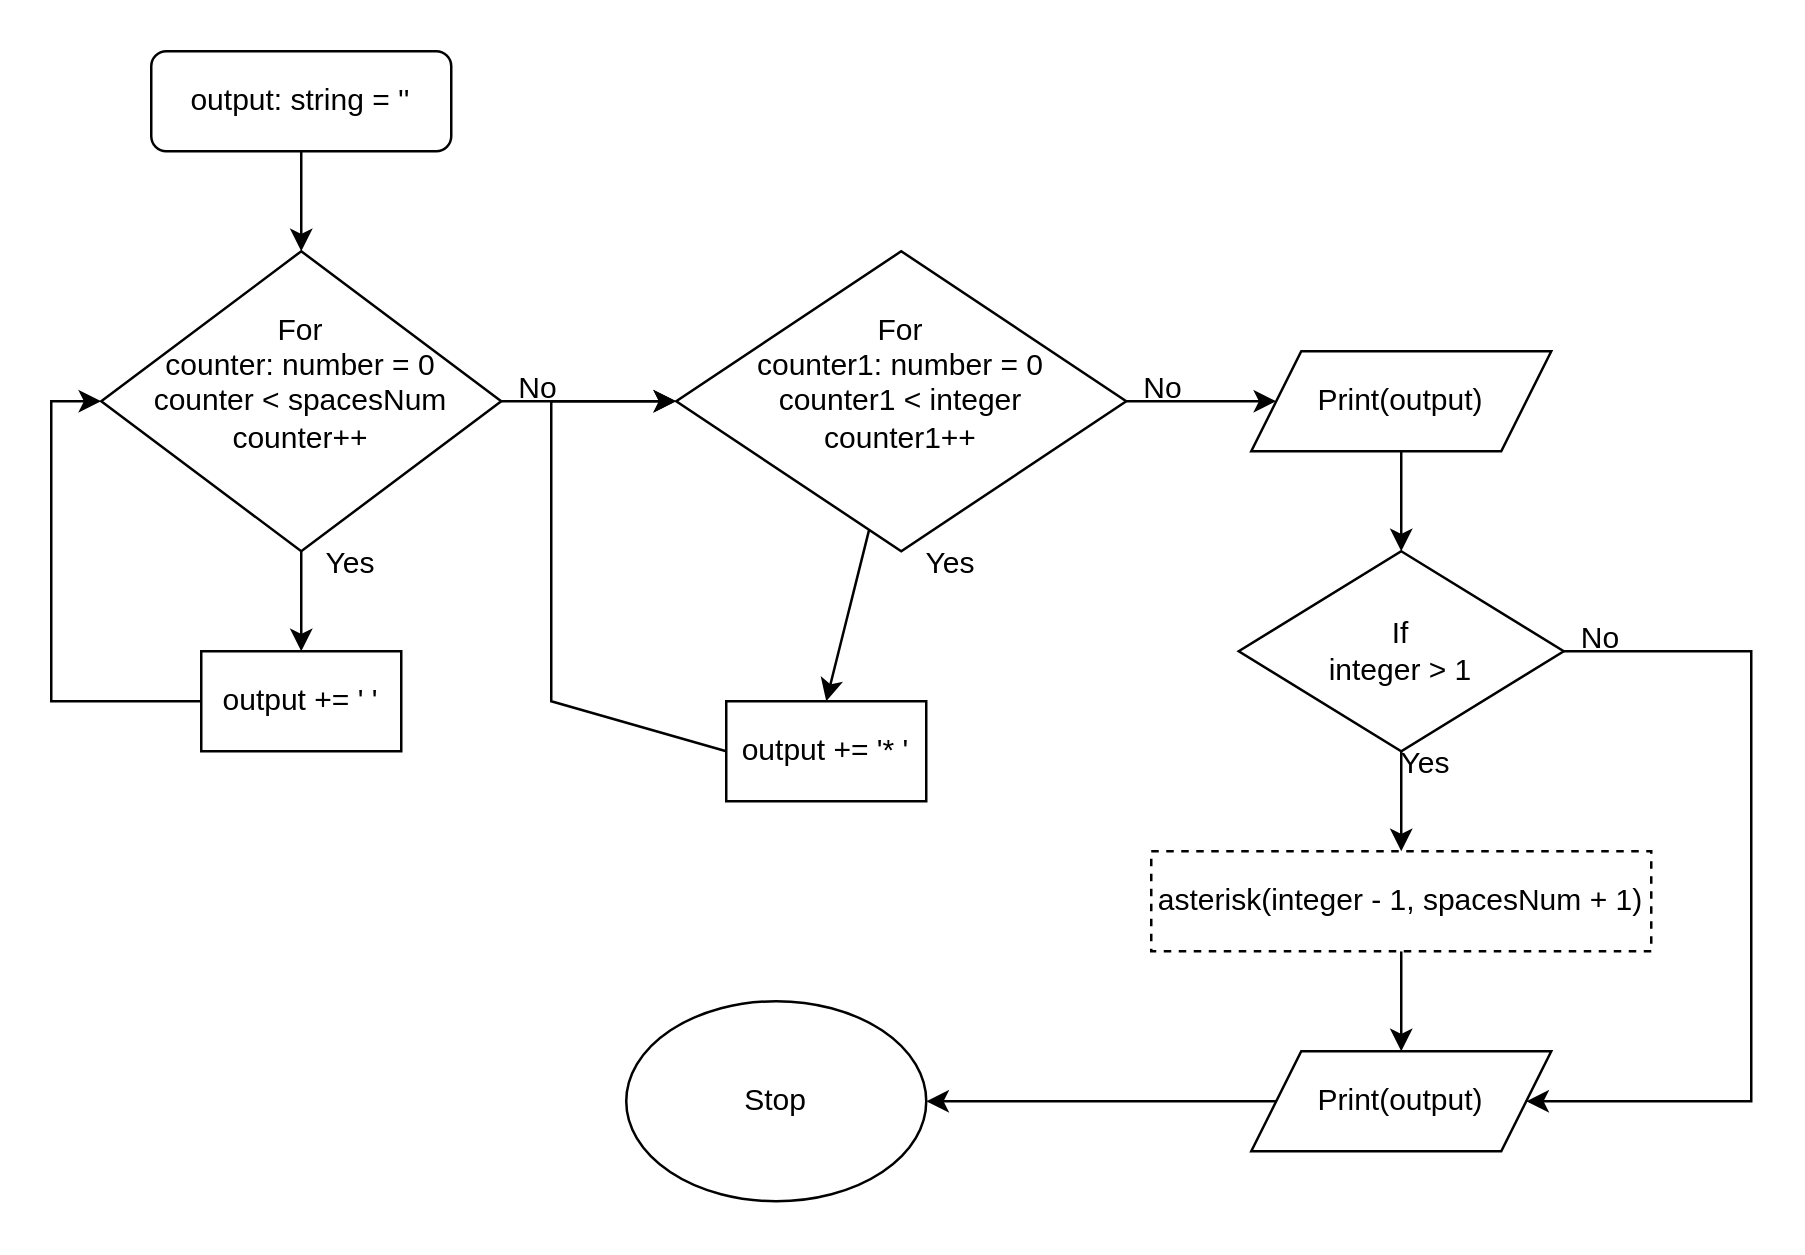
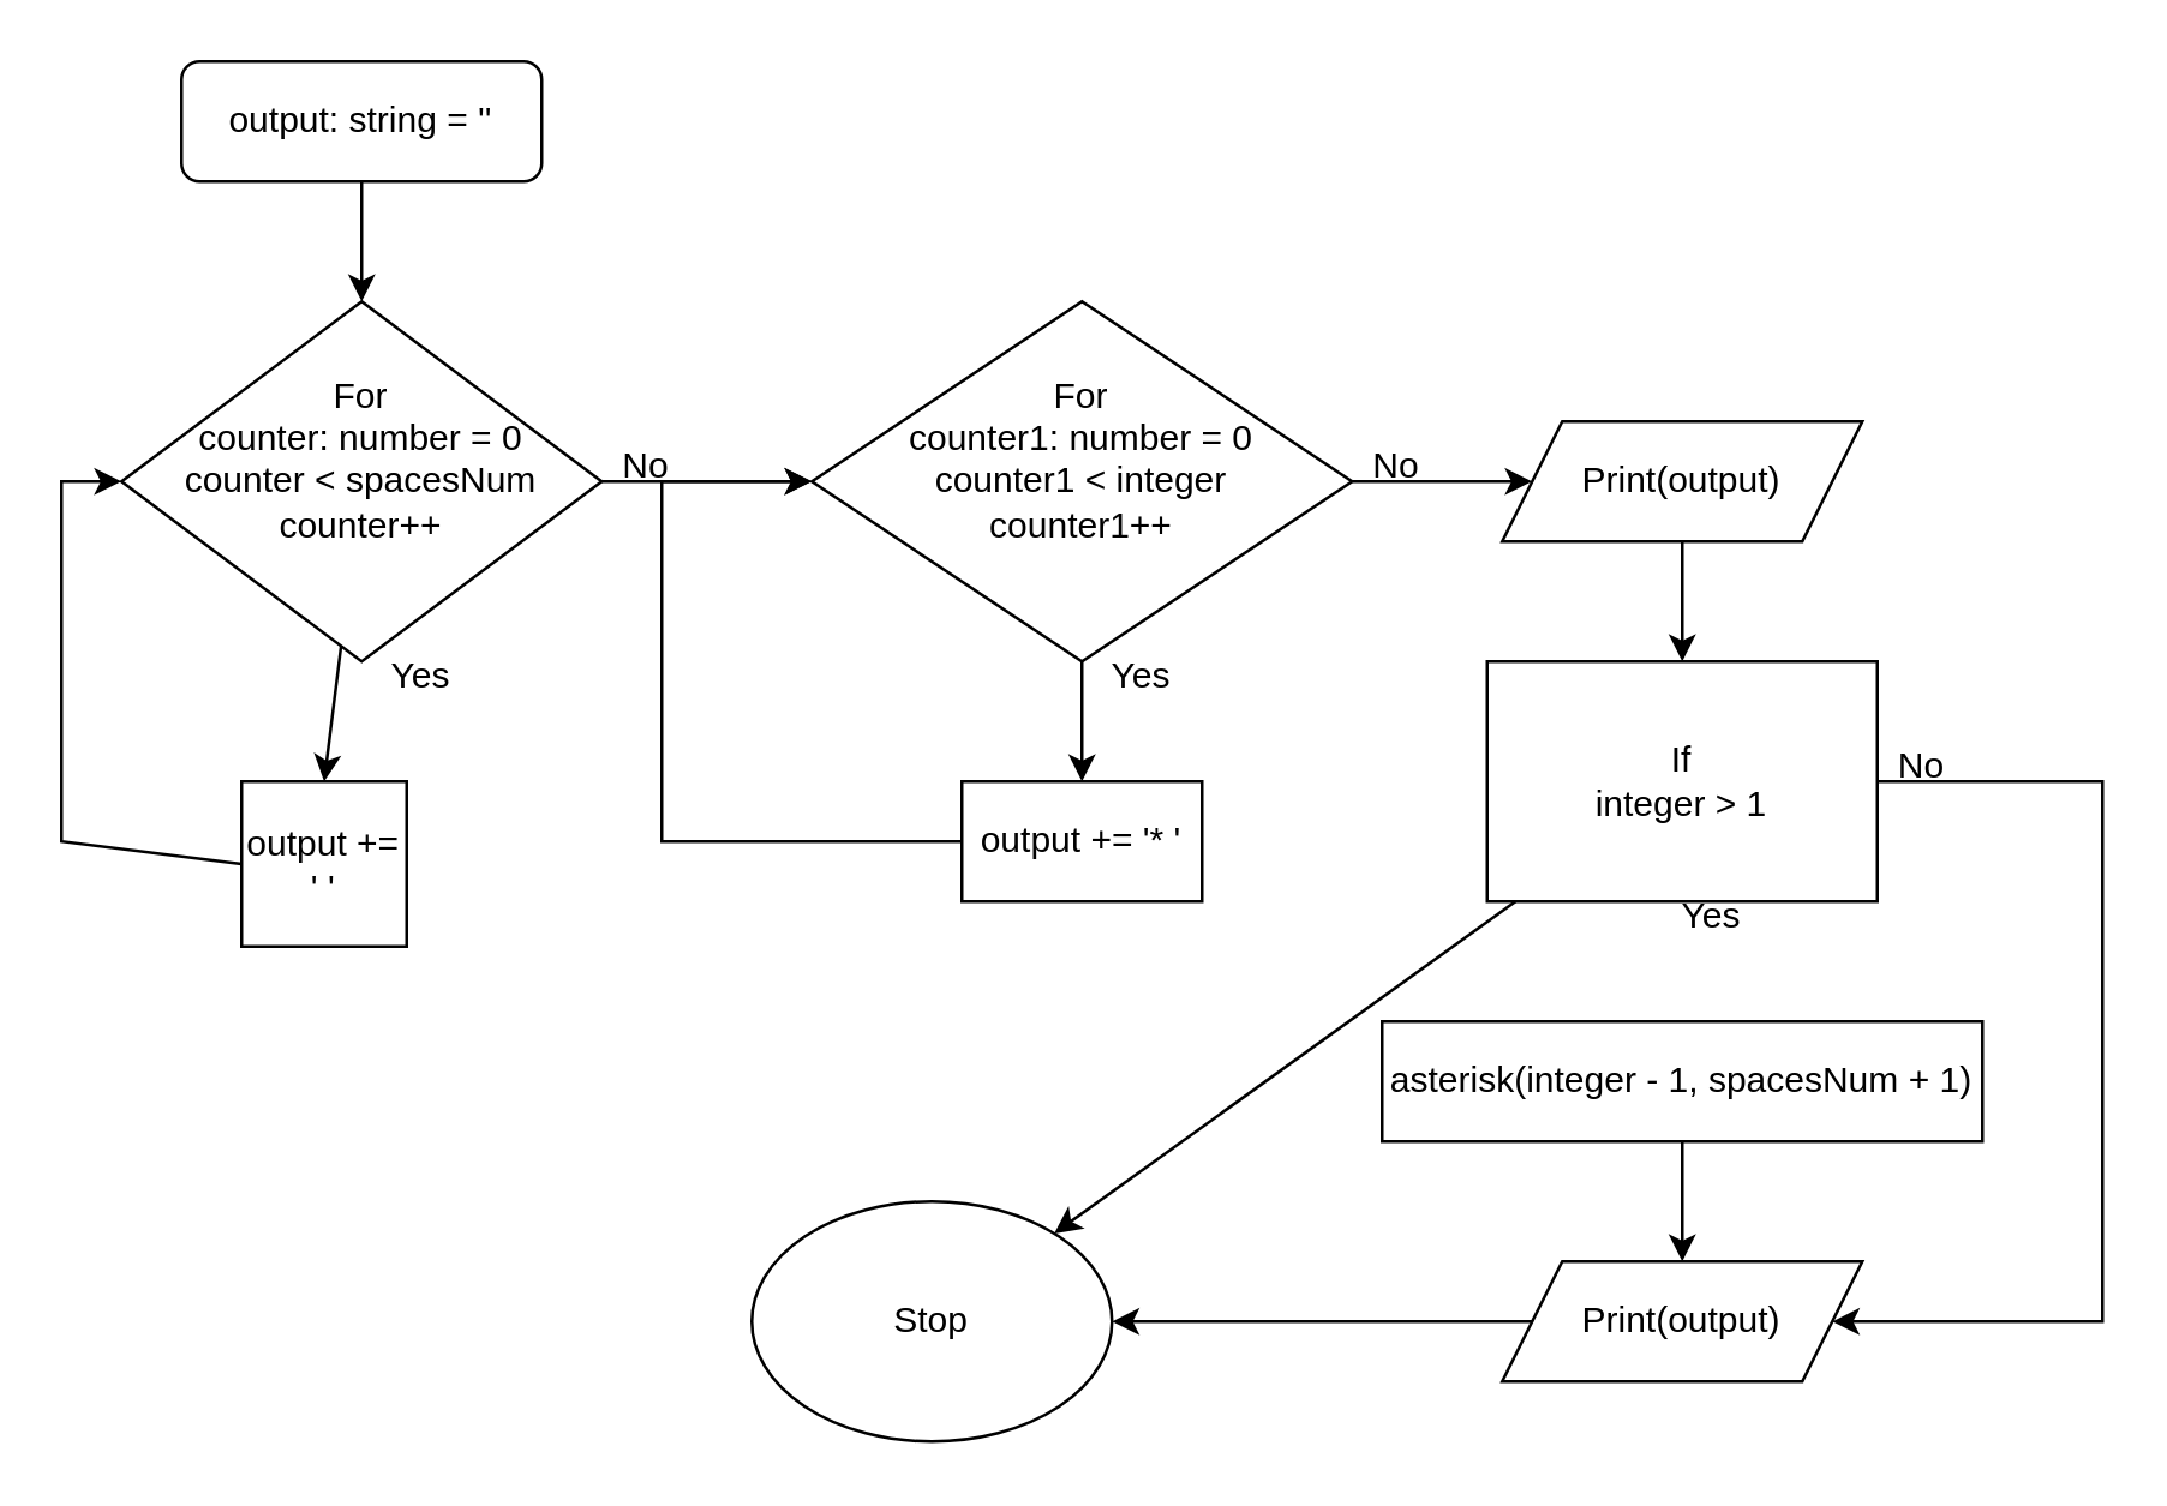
- <mxCell id="19" value="If&lt;br&gt;integer &amp;gt; 1&lt;br&gt;" style="rhombus;whiteSpace=wrap;html=1;" vertex="1" parent="1"><mxGeometry x="495" y="220" width="130" height="80" as="geometry" /></mxCell>
+ <mxCell id="19" value="If&lt;br&gt;integer &amp;gt; 1&lt;br&gt;" style="whiteSpace=wrap;html=1;rounded=0;" vertex="1" parent="1"><mxGeometry x="495" y="220" width="130" height="80" as="geometry" /></mxCell>
- <mxCell id="16" value="output += ' '" style="rounded=0;whiteSpace=wrap;html=1;" vertex="1" parent="1"><mxGeometry x="80" y="260" width="80" height="40" as="geometry" /></mxCell>
+ <mxCell id="16" value="output += ' '" style="rounded=0;whiteSpace=wrap;html=1;" vertex="1" parent="1"><mxGeometry x="80" y="260" width="55" height="55" as="geometry" /></mxCell>
- <mxCell id="14" value="output += '* '" style="rounded=0;whiteSpace=wrap;html=1;" vertex="1" parent="1"><mxGeometry x="290" y="280" width="80" height="40" as="geometry" /></mxCell>
+ <mxCell id="14" value="output += '* '" style="rounded=0;whiteSpace=wrap;html=1;" vertex="1" parent="1"><mxGeometry x="320" y="260" width="80" height="40" as="geometry" /></mxCell>
- <mxCell id="17" style="edgeStyle=none;rounded=0;html=1;entryX=0.5;entryY=0;entryDx=0;entryDy=0;" edge="1" parent="1" source="19" target="11"><mxGeometry relative="1" as="geometry" /></mxCell>
+ <mxCell id="17" style="edgeStyle=none;rounded=0;html=1;" edge="1" parent="1" source="19" target="2"><mxGeometry relative="1" as="geometry" /></mxCell>
- <mxCell id="11" value="asterisk(integer - 1, spacesNum + 1)" style="rounded=0;whiteSpace=wrap;html=1;dashed=1;" vertex="1" parent="1"><mxGeometry x="460" y="340" width="200" height="40" as="geometry" /></mxCell>
+ <mxCell id="11" value="asterisk(integer - 1, spacesNum + 1)" style="rounded=0;whiteSpace=wrap;html=1;" vertex="1" parent="1"><mxGeometry x="460" y="340" width="200" height="40" as="geometry" /></mxCell>
